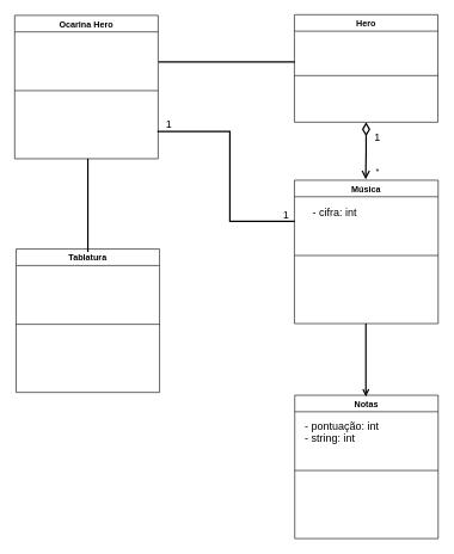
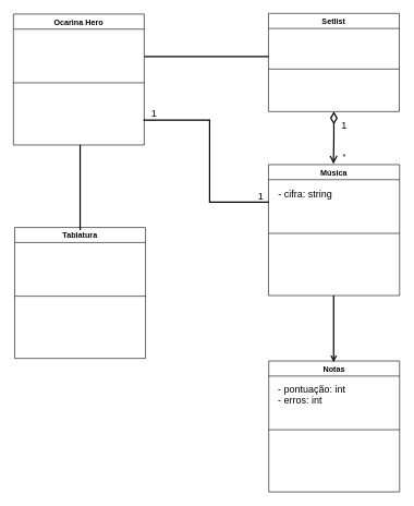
- <mxCell id="12" value="Hero" style="swimlane;" vertex="1" parent="1"><mxGeometry x="410" y="20" width="200" height="150" as="geometry" /></mxCell>
+ <mxCell id="12" value="Setlist" style="swimlane;" vertex="1" parent="1"><mxGeometry x="410" y="20" width="200" height="150" as="geometry" /></mxCell>
- <mxCell id="11" value="&lt;font style=&quot;font-size: 15px;&quot;&gt;- cifra: int&lt;/font&gt;" style="text;html=1;align=center;verticalAlign=middle;resizable=0;points=[];autosize=1;strokeColor=none;fillColor=none;" vertex="1" parent="9"><mxGeometry x="0.5" y="30" width="110" height="30" as="geometry" /></mxCell>
+ <mxCell id="11" value="&lt;font style=&quot;font-size: 15px;&quot;&gt;- cifra: string&lt;/font&gt;" style="text;html=1;align=center;verticalAlign=middle;resizable=0;points=[];autosize=1;strokeColor=none;fillColor=none;" vertex="1" parent="9"><mxGeometry x="0.5" y="30" width="110" height="30" as="geometry" /></mxCell>
- <mxCell id="8" value="&lt;font style=&quot;font-size: 15px;&quot;&gt;- pontuação: int&lt;br&gt;&lt;/font&gt;&lt;div style=&quot;text-align: left; font-size: 15px;&quot;&gt;&lt;span style=&quot;background-color: initial;&quot;&gt;&lt;font style=&quot;font-size: 15px;&quot;&gt;- string: int&lt;/font&gt;&lt;/span&gt;&lt;/div&gt;&lt;div style=&quot;text-align: left; font-size: 15px;&quot;&gt;&lt;span style=&quot;background-color: initial;&quot;&gt;&lt;br&gt;&lt;/span&gt;&lt;/div&gt;" style="text;html=1;align=center;verticalAlign=middle;resizable=0;points=[];autosize=1;strokeColor=none;fillColor=none;strokeWidth=15;" vertex="1" parent="6"><mxGeometry y="25" width="130" height="70" as="geometry" /></mxCell>
+ <mxCell id="8" value="&lt;font style=&quot;font-size: 15px;&quot;&gt;- pontuação: int&lt;br&gt;&lt;/font&gt;&lt;div style=&quot;text-align: left; font-size: 15px;&quot;&gt;&lt;span style=&quot;background-color: initial;&quot;&gt;&lt;font style=&quot;font-size: 15px;&quot;&gt;- erros: int&lt;/font&gt;&lt;/span&gt;&lt;/div&gt;&lt;div style=&quot;text-align: left; font-size: 15px;&quot;&gt;&lt;span style=&quot;background-color: initial;&quot;&gt;&lt;br&gt;&lt;/span&gt;&lt;/div&gt;" style="text;html=1;align=center;verticalAlign=middle;resizable=0;points=[];autosize=1;strokeColor=none;fillColor=none;strokeWidth=15;" vertex="1" parent="6"><mxGeometry y="25" width="130" height="70" as="geometry" /></mxCell>
